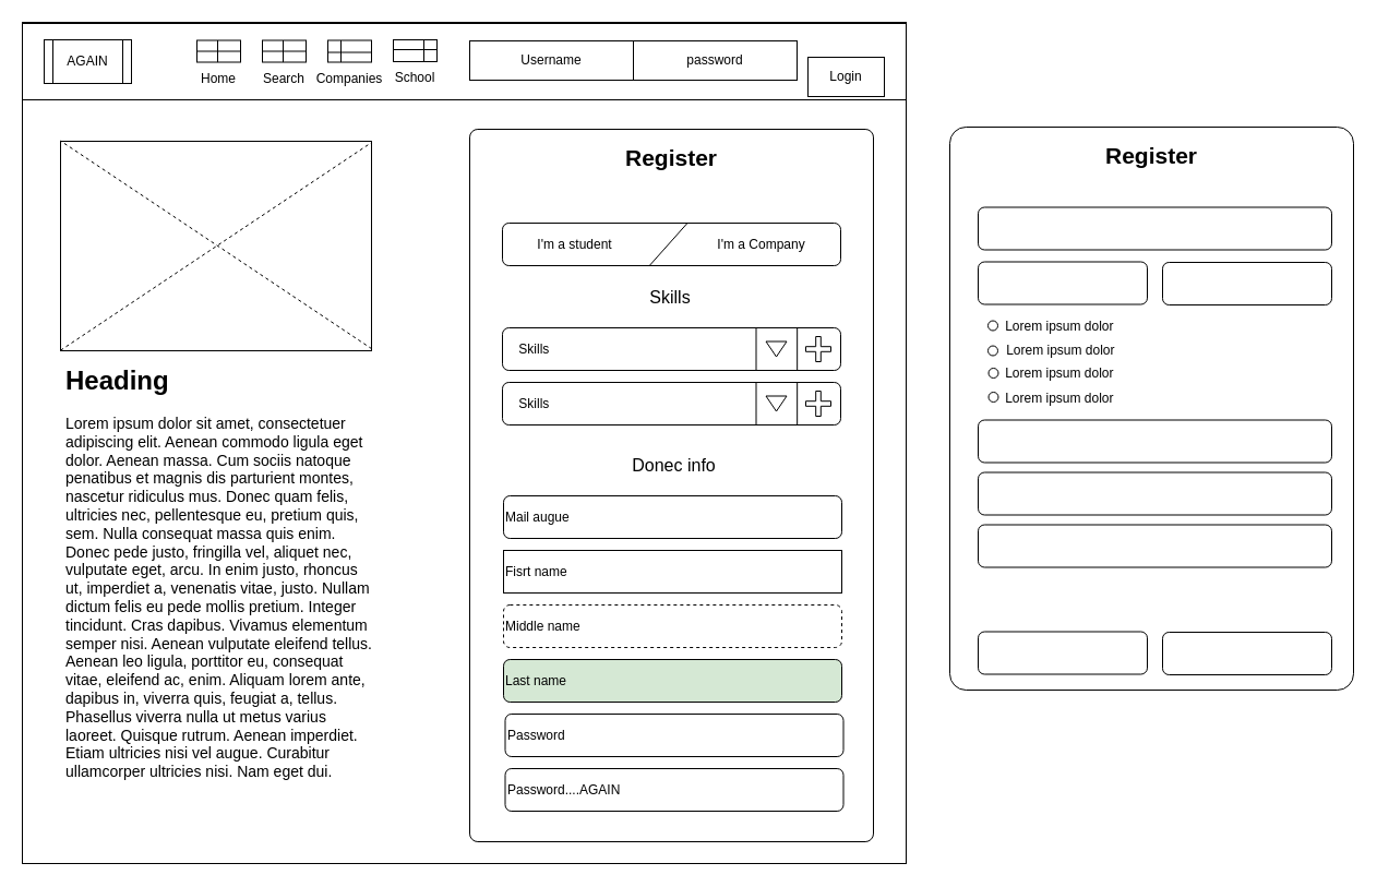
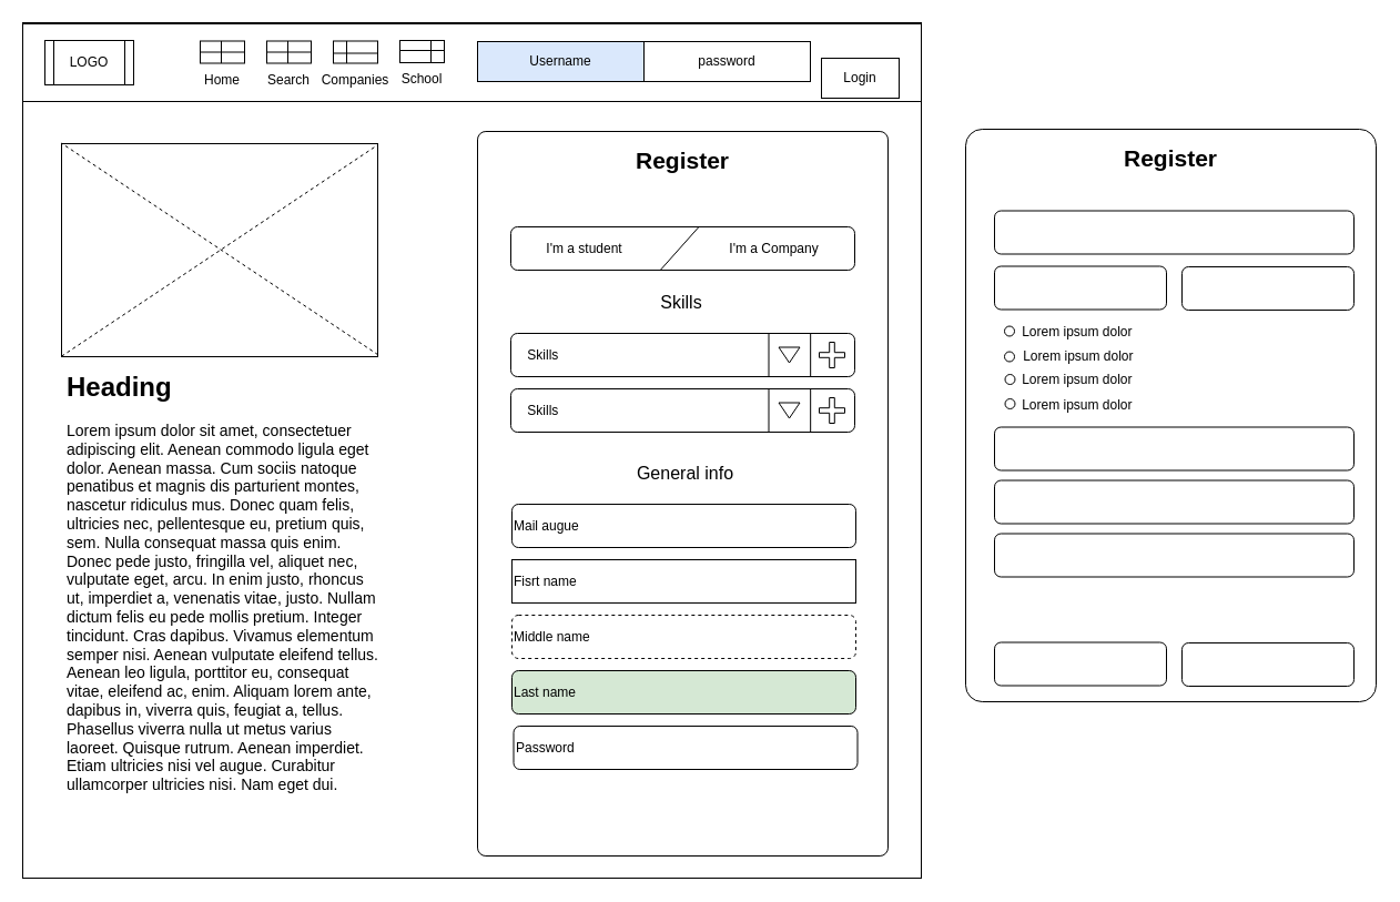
- <mxCell id="14" value="Username" style="rounded=0;whiteSpace=wrap;html=1;" vertex="1" parent="1"><mxGeometry x="430" y="37" width="150" height="36" as="geometry" /></mxCell>
+ <mxCell id="14" value="Username" style="rounded=0;whiteSpace=wrap;html=1;fillColor=#dae8fc;" vertex="1" parent="1"><mxGeometry x="430" y="37" width="150" height="36" as="geometry" /></mxCell>
- <mxCell id="5" value="AGAIN" style="shape=process;whiteSpace=wrap;html=1;backgroundOutline=1;" vertex="1" parent="1"><mxGeometry x="40" y="36" width="80" height="40" as="geometry" /></mxCell>
+ <mxCell id="5" value="LOGO" style="shape=process;whiteSpace=wrap;html=1;backgroundOutline=1;" vertex="1" parent="1"><mxGeometry x="40" y="36" width="80" height="40" as="geometry" /></mxCell>
- <mxCell id="47" value="&lt;font style=&quot;font-size: 16px&quot;&gt;Donec info&lt;/font&gt;" style="text;html=1;strokeColor=none;fillColor=none;align=center;verticalAlign=middle;whiteSpace=wrap;rounded=0;" vertex="1" parent="1"><mxGeometry x="565" y="416" width="105" height="20" as="geometry" /></mxCell>
+ <mxCell id="47" value="&lt;font style=&quot;font-size: 16px&quot;&gt;General info&lt;/font&gt;" style="text;html=1;strokeColor=none;fillColor=none;align=center;verticalAlign=middle;whiteSpace=wrap;rounded=0;" vertex="1" parent="1"><mxGeometry x="565" y="416" width="105" height="20" as="geometry" /></mxCell>
- <mxCell id="51" value="&lt;div style=&quot;text-align: left&quot;&gt;Password....AGAIN&lt;br&gt;&lt;/div&gt;" style="rounded=1;whiteSpace=wrap;html=1;align=left;" vertex="1" parent="1"><mxGeometry x="462.5" y="704" width="310" height="39" as="geometry" /></mxCell>
